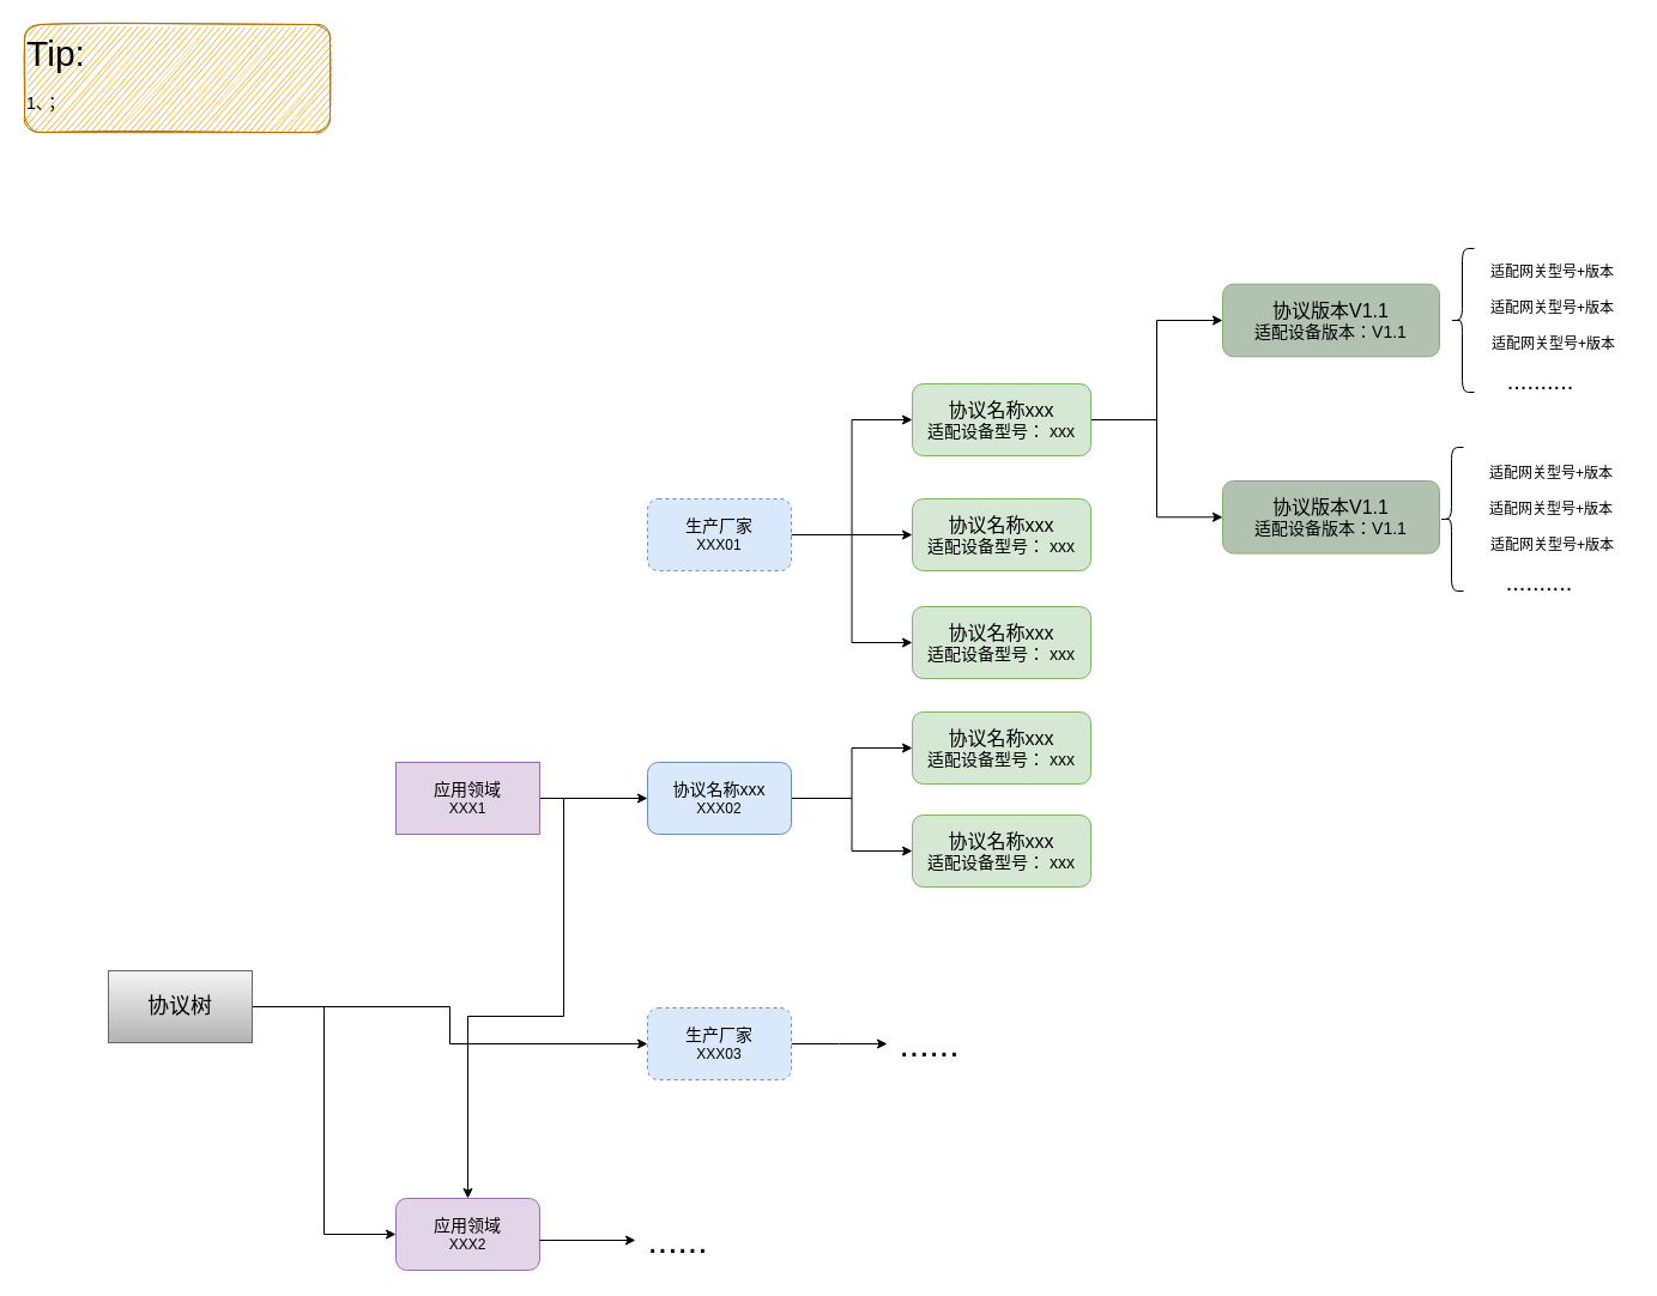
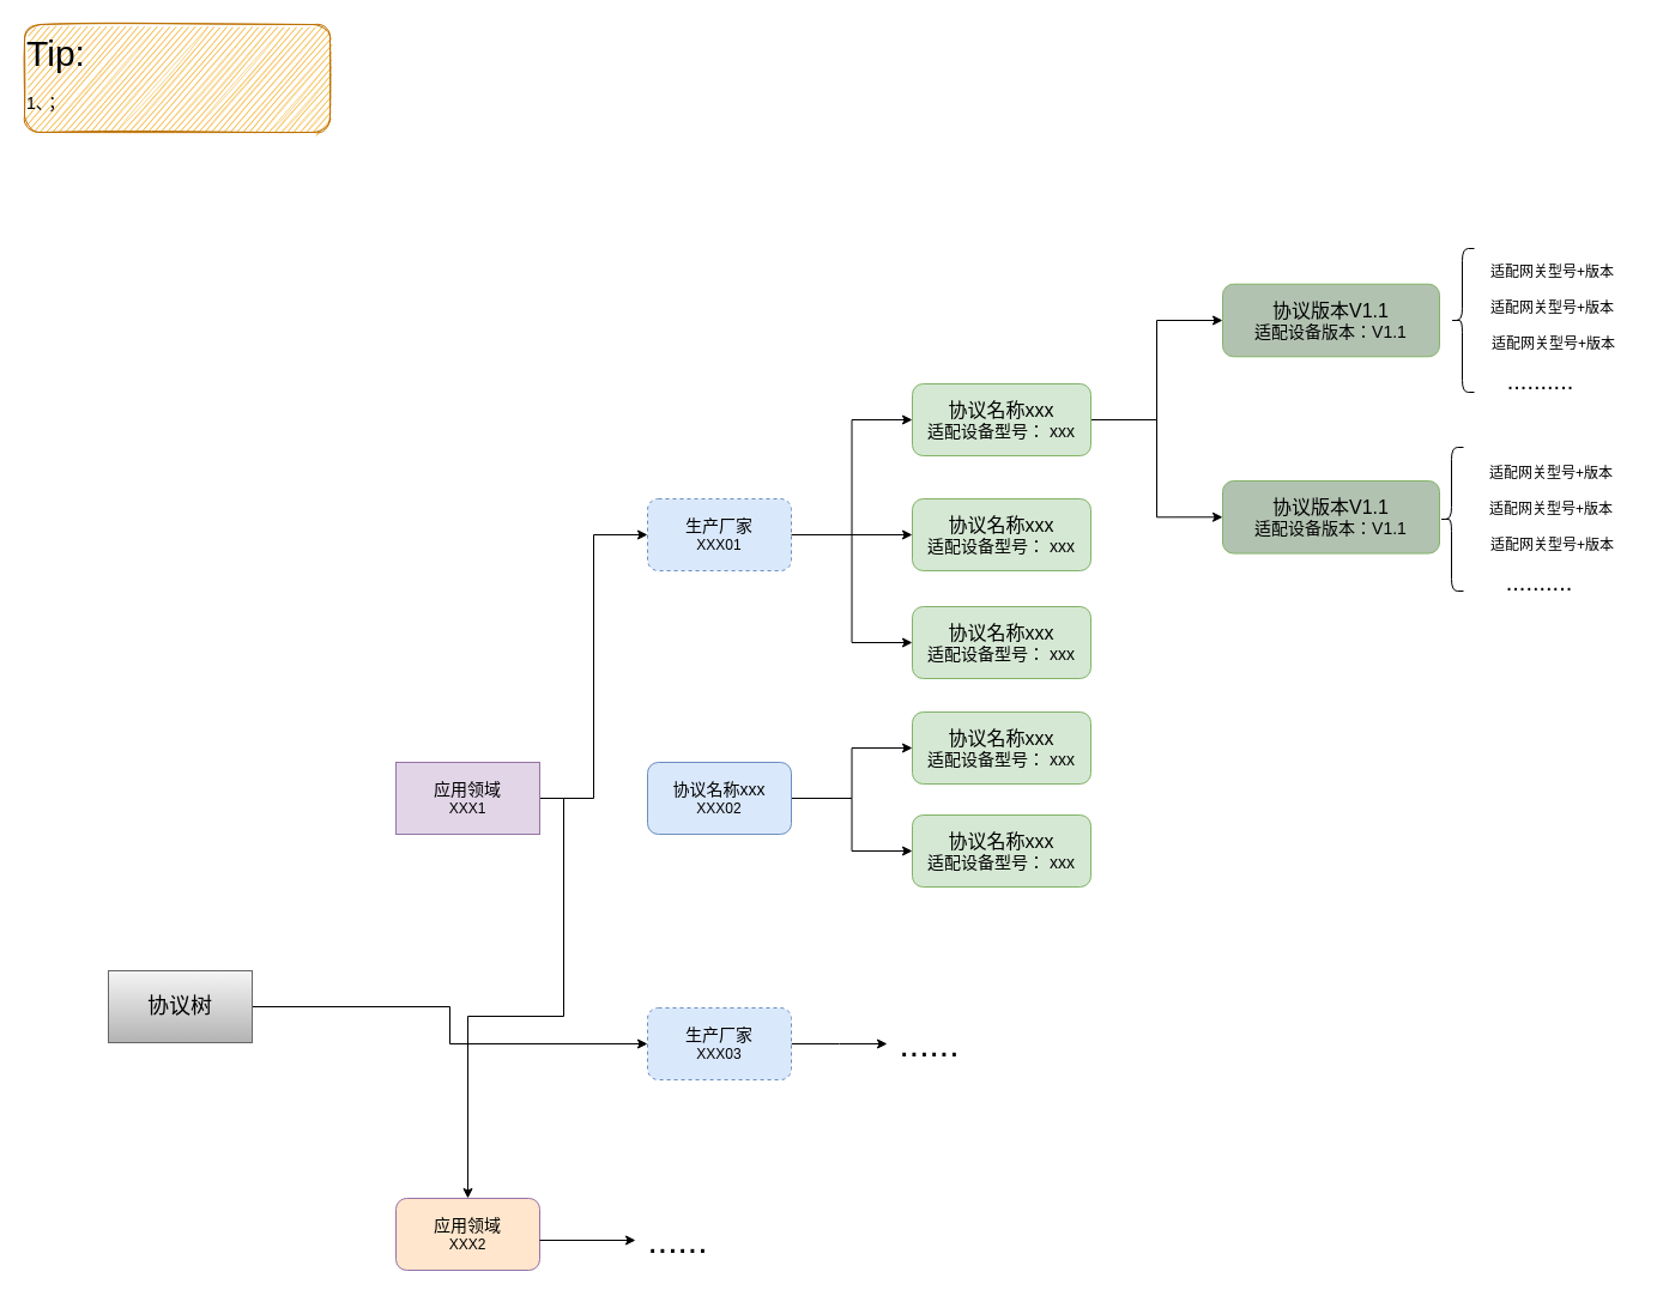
+ <mxCell id="6" style="edgeStyle=orthogonalEdgeStyle;rounded=0;orthogonalLoop=1;jettySize=auto;html=1;exitX=1;exitY=0.5;exitDx=0;exitDy=0;entryX=0;entryY=0.5;entryDx=0;entryDy=0;" parent="1" source="9" target="5" edge="1"><mxGeometry relative="1" as="geometry" /></mxCell>
- <mxCell id="7" style="edgeStyle=orthogonalEdgeStyle;rounded=0;orthogonalLoop=1;jettySize=auto;html=1;exitX=1;exitY=0.5;exitDx=0;exitDy=0;entryX=0;entryY=0.5;entryDx=0;entryDy=0;" parent="1" source="9" target="12" edge="1"><mxGeometry relative="1" as="geometry" /></mxCell>
- <mxCell id="23" style="edgeStyle=orthogonalEdgeStyle;rounded=0;orthogonalLoop=1;jettySize=auto;html=1;exitX=1;exitY=0.5;exitDx=0;exitDy=0;entryX=0;entryY=0.5;entryDx=0;entryDy=0;fontSize=14;" parent="1" source="26" target="21" edge="1"><mxGeometry relative="1" as="geometry"><mxPoint x="210" y="808" as="sourcePoint" /></mxGeometry></mxCell>
- <mxCell id="21" value="&lt;font style=&quot;font-size: 14px;&quot;&gt;应用领域&lt;/font&gt;&lt;br&gt;XXX2" style="rounded=1;whiteSpace=wrap;html=1;fillColor=#e1d5e7;strokeColor=#9673a6;" parent="1" vertex="1"><mxGeometry x="330" y="1000" width="120" height="60" as="geometry" /></mxCell>
+ <mxCell id="21" value="&lt;font style=&quot;font-size: 14px;&quot;&gt;应用领域&lt;/font&gt;&lt;br&gt;XXX2" style="rounded=1;whiteSpace=wrap;html=1;fillColor=#ffe6cc;strokeColor=#9673a6;" parent="1" vertex="1"><mxGeometry x="330" y="1000" width="120" height="60" as="geometry" /></mxCell>
